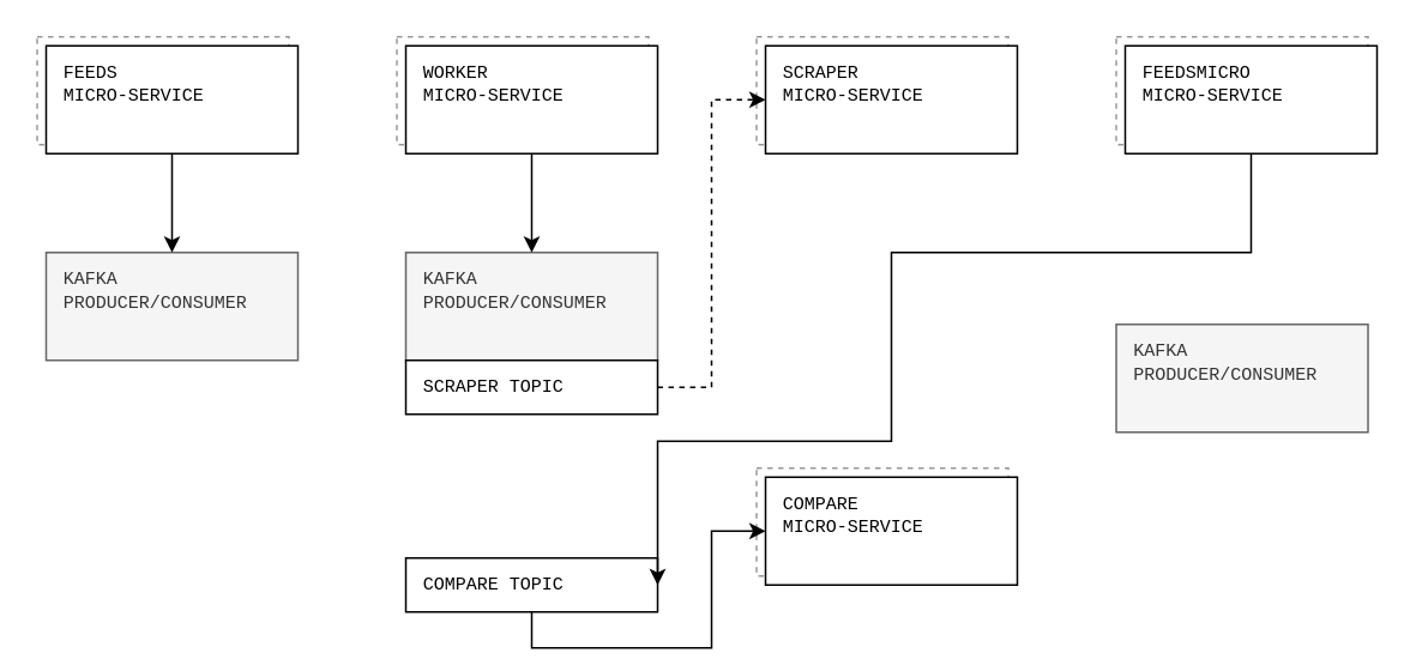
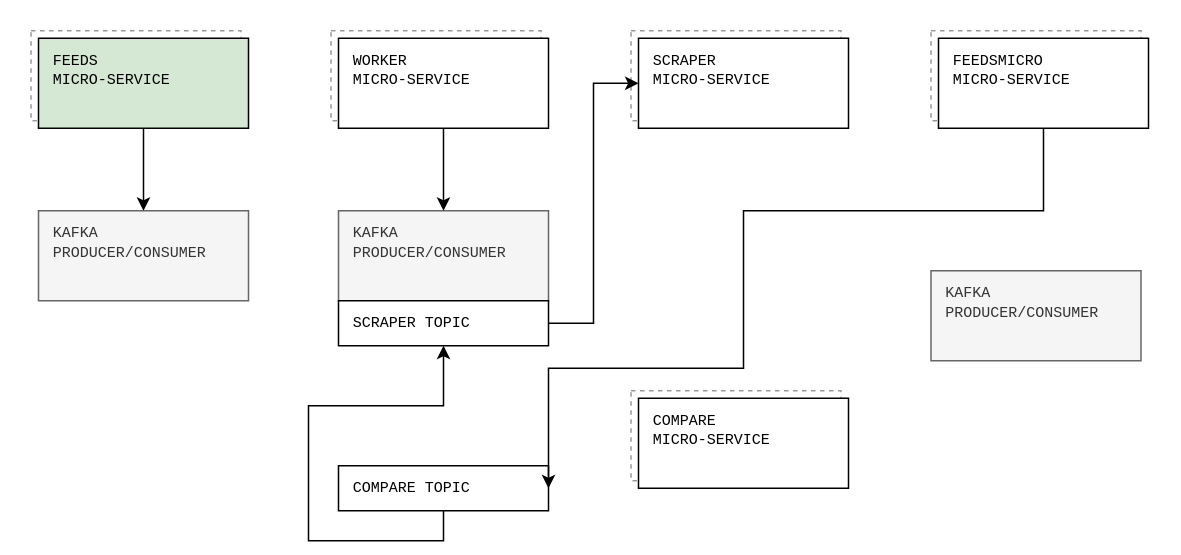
- <mxCell id="4" value="&lt;font face=&quot;Courier New&quot; style=&quot;font-size: 10px;&quot;&gt;FEEDS&lt;br style=&quot;font-size: 10px;&quot;&gt;MICRO-SERVICE&lt;br style=&quot;font-size: 10px;&quot;&gt;&lt;/font&gt;" style="rounded=0;whiteSpace=wrap;html=1;labelPosition=center;verticalLabelPosition=middle;align=left;verticalAlign=top;horizontal=1;spacing=2;spacingTop=2;spacingLeft=8;fontSize=10;" parent="2" vertex="1"><mxGeometry x="5" y="5" width="140" height="60" as="geometry" /></mxCell>
+ <mxCell id="4" value="&lt;font face=&quot;Courier New&quot; style=&quot;font-size: 10px;&quot;&gt;FEEDS&lt;br style=&quot;font-size: 10px;&quot;&gt;MICRO-SERVICE&lt;br style=&quot;font-size: 10px;&quot;&gt;&lt;/font&gt;" style="rounded=0;whiteSpace=wrap;html=1;labelPosition=center;verticalLabelPosition=middle;align=left;verticalAlign=top;horizontal=1;spacing=2;spacingTop=2;spacingLeft=8;fontSize=10;fillColor=#d5e8d4;" parent="2" vertex="1"><mxGeometry x="5" y="5" width="140" height="60" as="geometry" /></mxCell>
- <mxCell id="26" style="edgeStyle=orthogonalEdgeStyle;rounded=0;orthogonalLoop=1;jettySize=auto;html=1;entryX=0;entryY=0.5;entryDx=0;entryDy=0;startArrow=none;startFill=0;endArrow=classic;endFill=1;exitX=1;exitY=0.5;exitDx=0;exitDy=0;dashed=1;" parent="1" source="6" target="9" edge="1"><mxGeometry relative="1" as="geometry" /></mxCell>
+ <mxCell id="26" style="edgeStyle=orthogonalEdgeStyle;rounded=0;orthogonalLoop=1;jettySize=auto;html=1;entryX=0;entryY=0.5;entryDx=0;entryDy=0;startArrow=none;startFill=0;endArrow=classic;endFill=1;exitX=1;exitY=0.5;exitDx=0;exitDy=0;" parent="1" source="6" target="9" edge="1"><mxGeometry relative="1" as="geometry" /></mxCell>
- <mxCell id="18" style="edgeStyle=orthogonalEdgeStyle;rounded=0;orthogonalLoop=1;jettySize=auto;html=1;entryX=0;entryY=0.5;entryDx=0;entryDy=0;startArrow=none;startFill=0;endArrow=classic;endFill=1;exitX=0.5;exitY=1;exitDx=0;exitDy=0;" parent="1" source="19" target="15" edge="1"><mxGeometry relative="1" as="geometry" /></mxCell>
+ <mxCell id="18" style="edgeStyle=orthogonalEdgeStyle;rounded=0;orthogonalLoop=1;jettySize=auto;html=1;startArrow=none;startFill=0;endArrow=classic;endFill=1;exitX=0.5;exitY=1;exitDx=0;exitDy=0;" parent="1" source="19" target="6" edge="1"><mxGeometry relative="1" as="geometry" /></mxCell>
